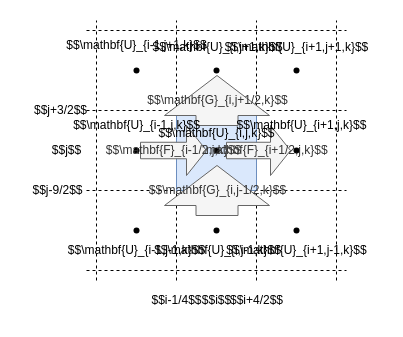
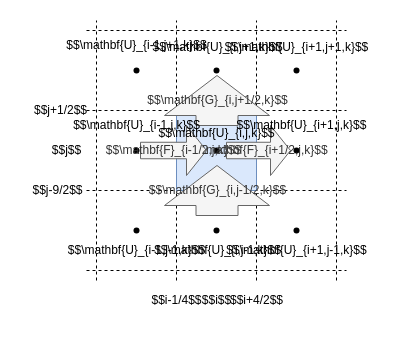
- <mxCell id="27" value="$$j+3/2$$" style="text;html=1;align=center;verticalAlign=middle;resizable=0;points=[];autosize=1;strokeColor=none;fillColor=none;" vertex="1" parent="1"><mxGeometry x="20" y="95" width="80" height="30" as="geometry" /></mxCell>
+ <mxCell id="27" value="$$j+1/2$$" style="text;html=1;align=center;verticalAlign=middle;resizable=0;points=[];autosize=1;strokeColor=none;fillColor=none;" vertex="1" parent="1"><mxGeometry x="20" y="95" width="80" height="30" as="geometry" /></mxCell>
